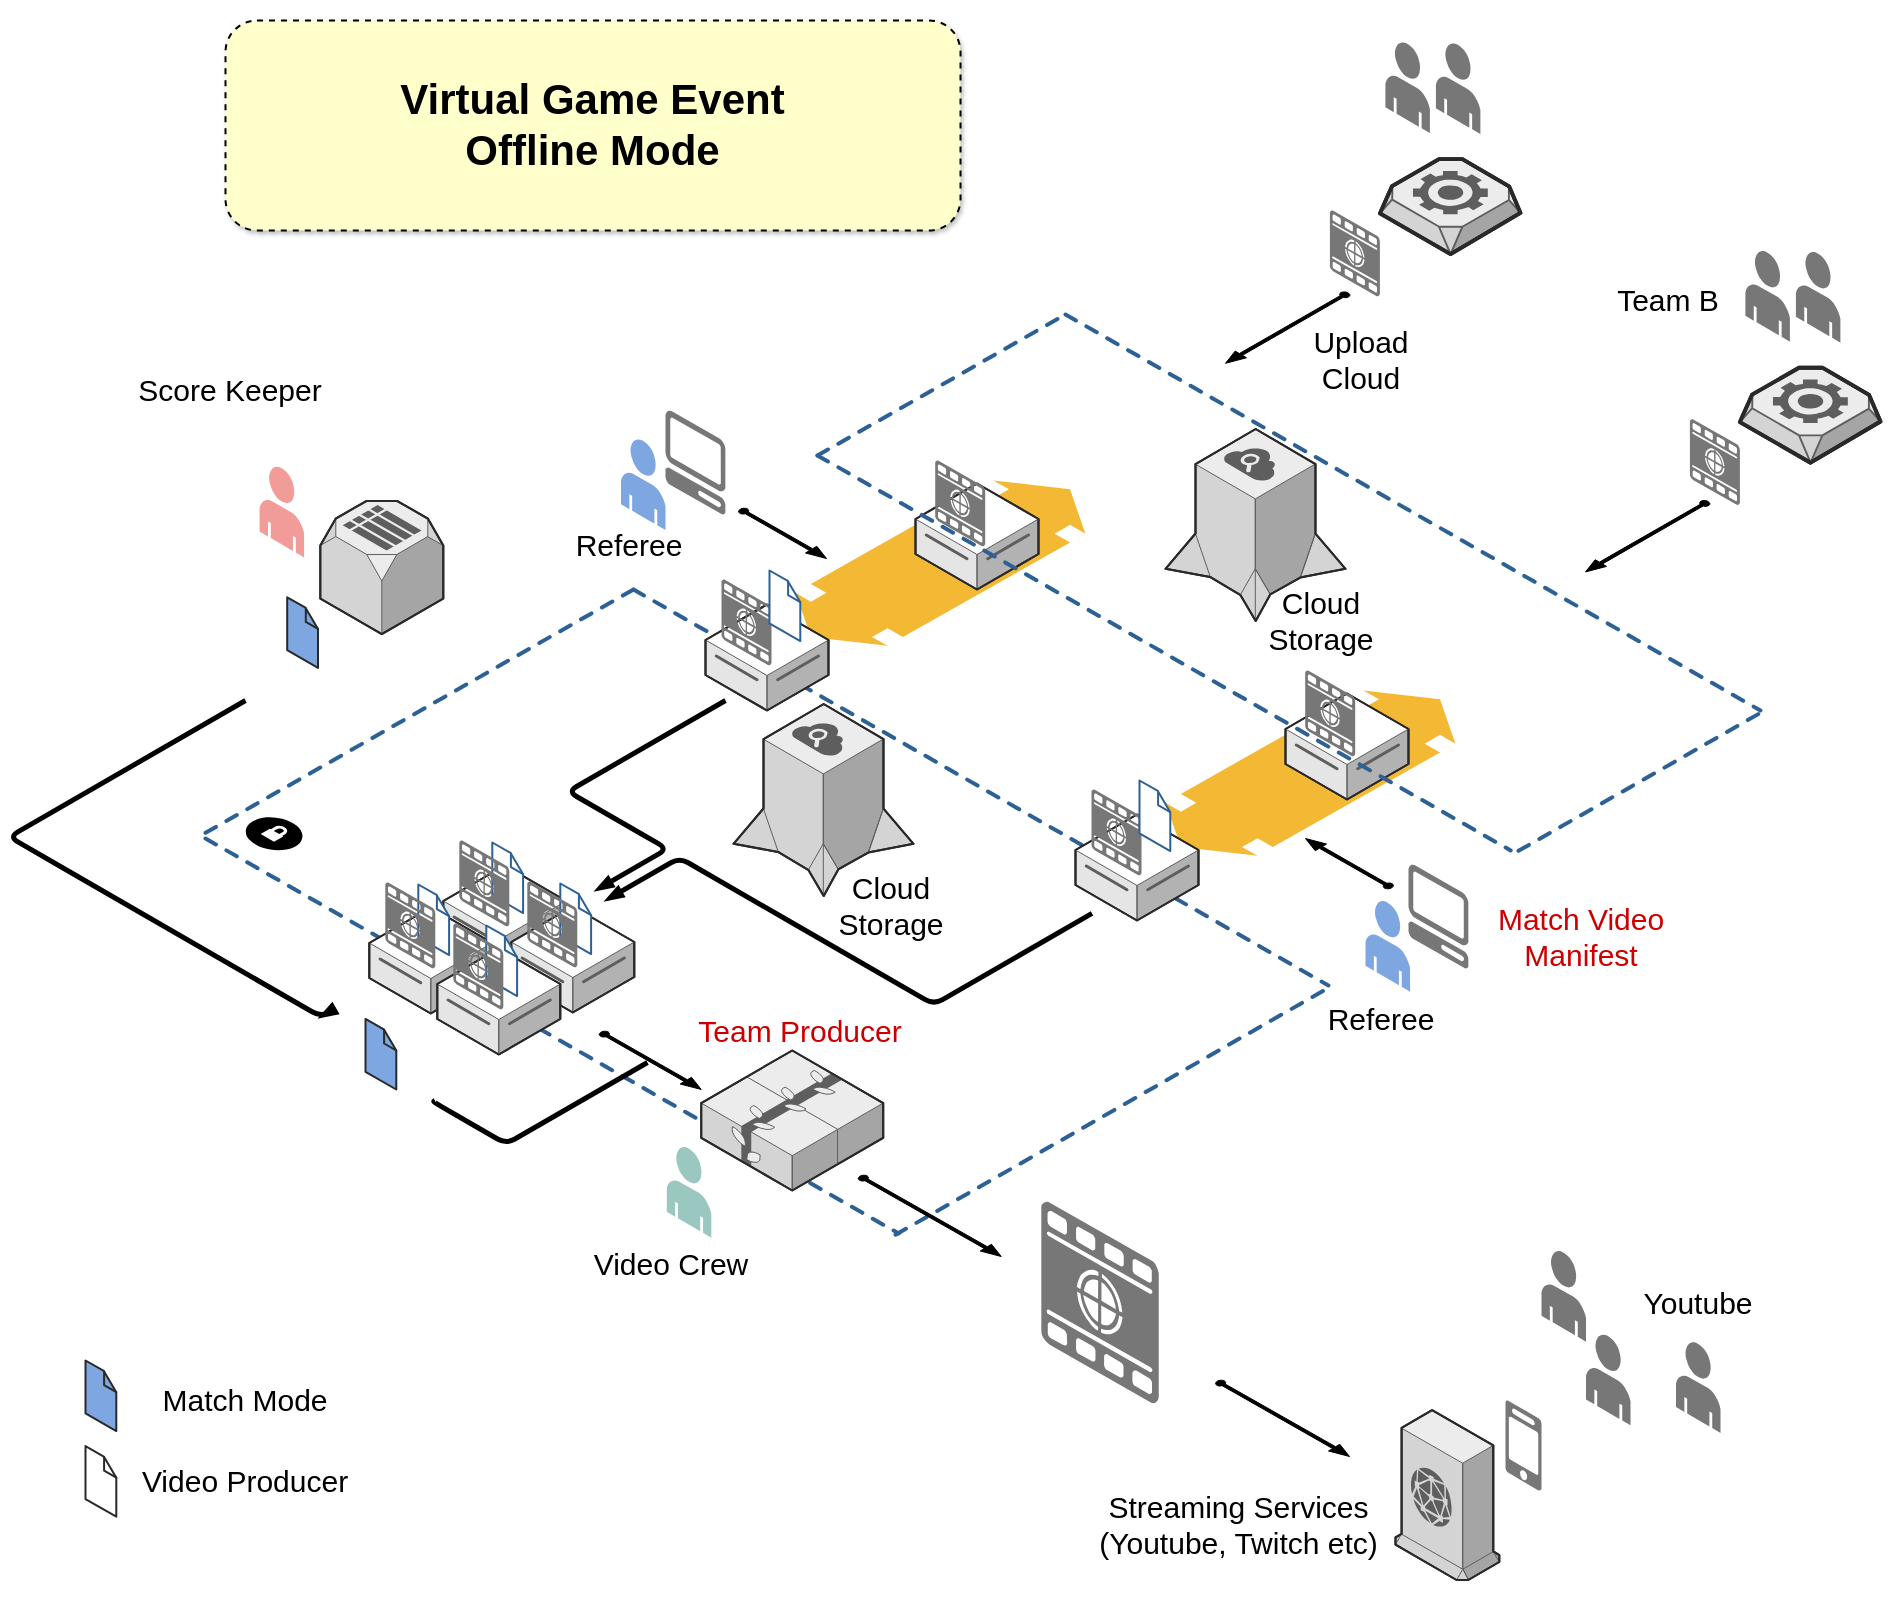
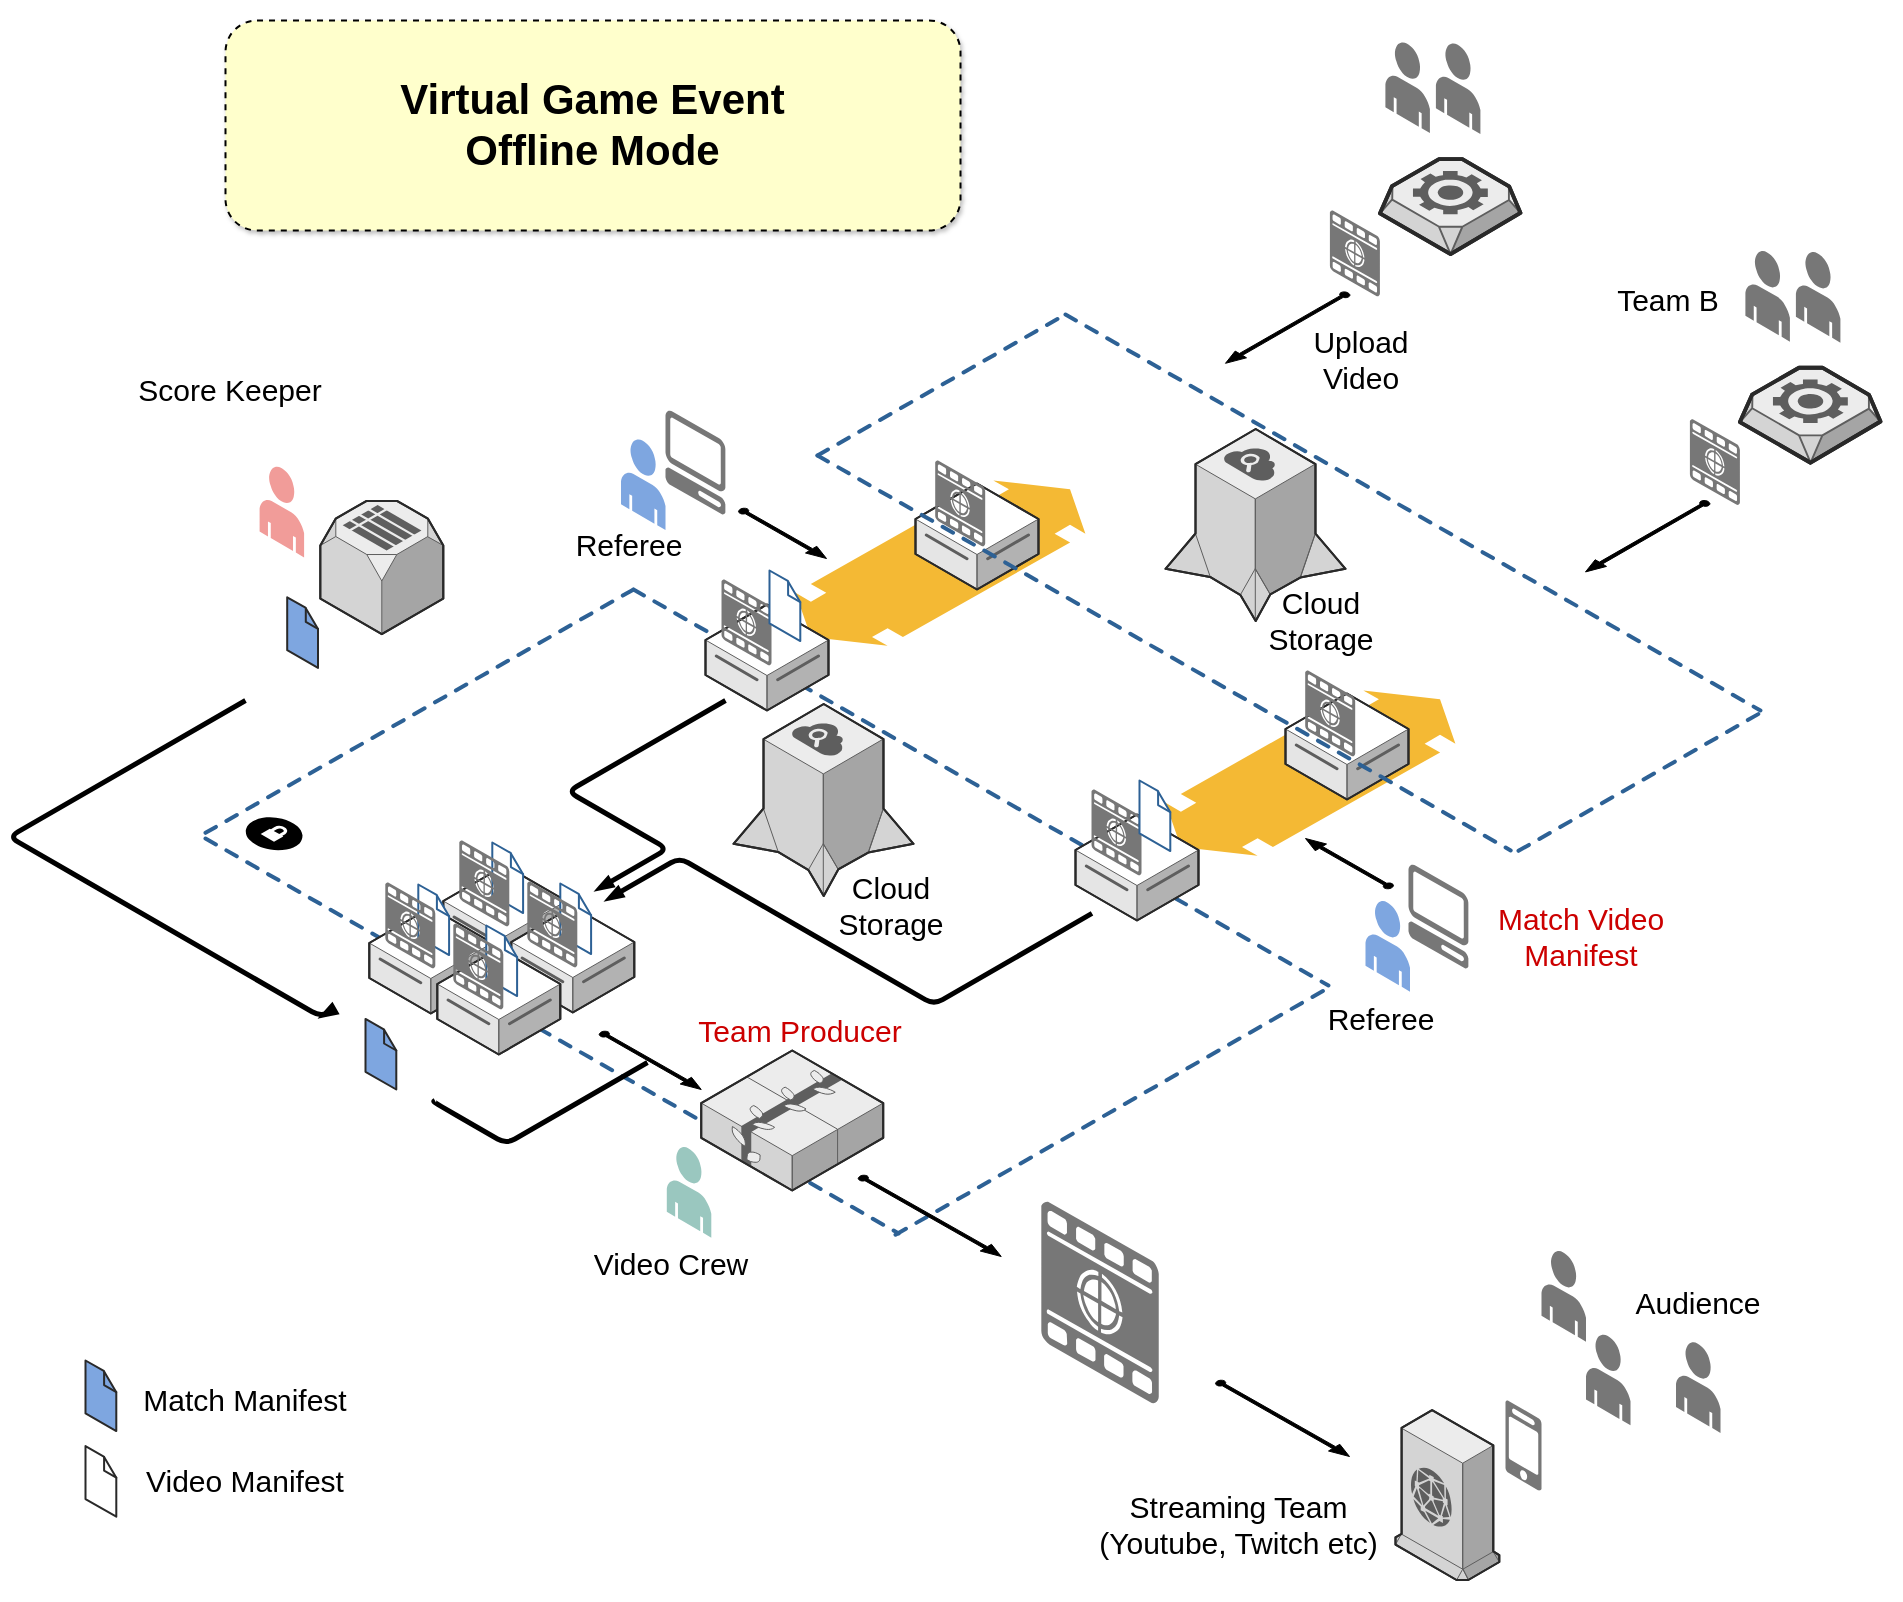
- <mxCell id="46" value="Upload Cloud" style="text;html=1;strokeColor=none;fillColor=none;align=center;verticalAlign=middle;whiteSpace=wrap;rounded=0;shadow=0;fontSize=30;" parent="40" vertex="1"><mxGeometry x="458" y="16.38" width="172" height="60" as="geometry" /></mxCell>
+ <mxCell id="46" value="Upload Video" style="text;html=1;strokeColor=none;fillColor=none;align=center;verticalAlign=middle;whiteSpace=wrap;rounded=0;shadow=0;fontSize=30;" parent="40" vertex="1"><mxGeometry x="458" y="16.38" width="172" height="60" as="geometry" /></mxCell>
- <mxCell id="82" value="Youtube" style="text;html=1;strokeColor=none;fillColor=none;align=center;verticalAlign=middle;whiteSpace=wrap;rounded=0;shadow=0;fontSize=30;" parent="78" vertex="1"><mxGeometry x="60.75" y="22.23" width="192" height="61.38" as="geometry" /></mxCell>
+ <mxCell id="82" value="Audience" style="text;html=1;strokeColor=none;fillColor=none;align=center;verticalAlign=middle;whiteSpace=wrap;rounded=0;shadow=0;fontSize=30;" parent="78" vertex="1"><mxGeometry x="60.75" y="22.23" width="192" height="61.38" as="geometry" /></mxCell>
- <mxCell id="100" value="Match Mode" style="text;html=1;strokeColor=none;fillColor=none;align=center;verticalAlign=middle;whiteSpace=wrap;rounded=0;shadow=0;fontSize=30;" vertex="1" parent="97"><mxGeometry x="40" y="9.22" width="240" height="61.38" as="geometry" /></mxCell>
+ <mxCell id="100" value="Match Manifest" style="text;html=1;strokeColor=none;fillColor=none;align=center;verticalAlign=middle;whiteSpace=wrap;rounded=0;shadow=0;fontSize=30;" vertex="1" parent="97"><mxGeometry x="40" y="9.22" width="240" height="61.38" as="geometry" /></mxCell>
- <mxCell id="101" value="Video Producer" style="text;html=1;strokeColor=none;fillColor=none;align=center;verticalAlign=middle;whiteSpace=wrap;rounded=0;shadow=0;fontSize=30;" vertex="1" parent="97"><mxGeometry x="40" y="90.23" width="240" height="61.38" as="geometry" /></mxCell>
+ <mxCell id="101" value="Video Manifest" style="text;html=1;strokeColor=none;fillColor=none;align=center;verticalAlign=middle;whiteSpace=wrap;rounded=0;shadow=0;fontSize=30;" vertex="1" parent="97"><mxGeometry x="40" y="90.23" width="240" height="61.38" as="geometry" /></mxCell>
- <mxCell id="95" value="Streaming Services&lt;br&gt;(Youtube, Twitch etc)" style="text;html=1;strokeColor=none;fillColor=none;align=center;verticalAlign=middle;whiteSpace=wrap;rounded=0;shadow=0;fontSize=30;" parent="1" vertex="1"><mxGeometry x="1016" y="1480" width="327" height="90" as="geometry" /></mxCell>
+ <mxCell id="95" value="Streaming Team&lt;br&gt;(Youtube, Twitch etc)" style="text;html=1;strokeColor=none;fillColor=none;align=center;verticalAlign=middle;whiteSpace=wrap;rounded=0;shadow=0;fontSize=30;" parent="1" vertex="1"><mxGeometry x="1016" y="1480" width="327" height="90" as="geometry" /></mxCell>
